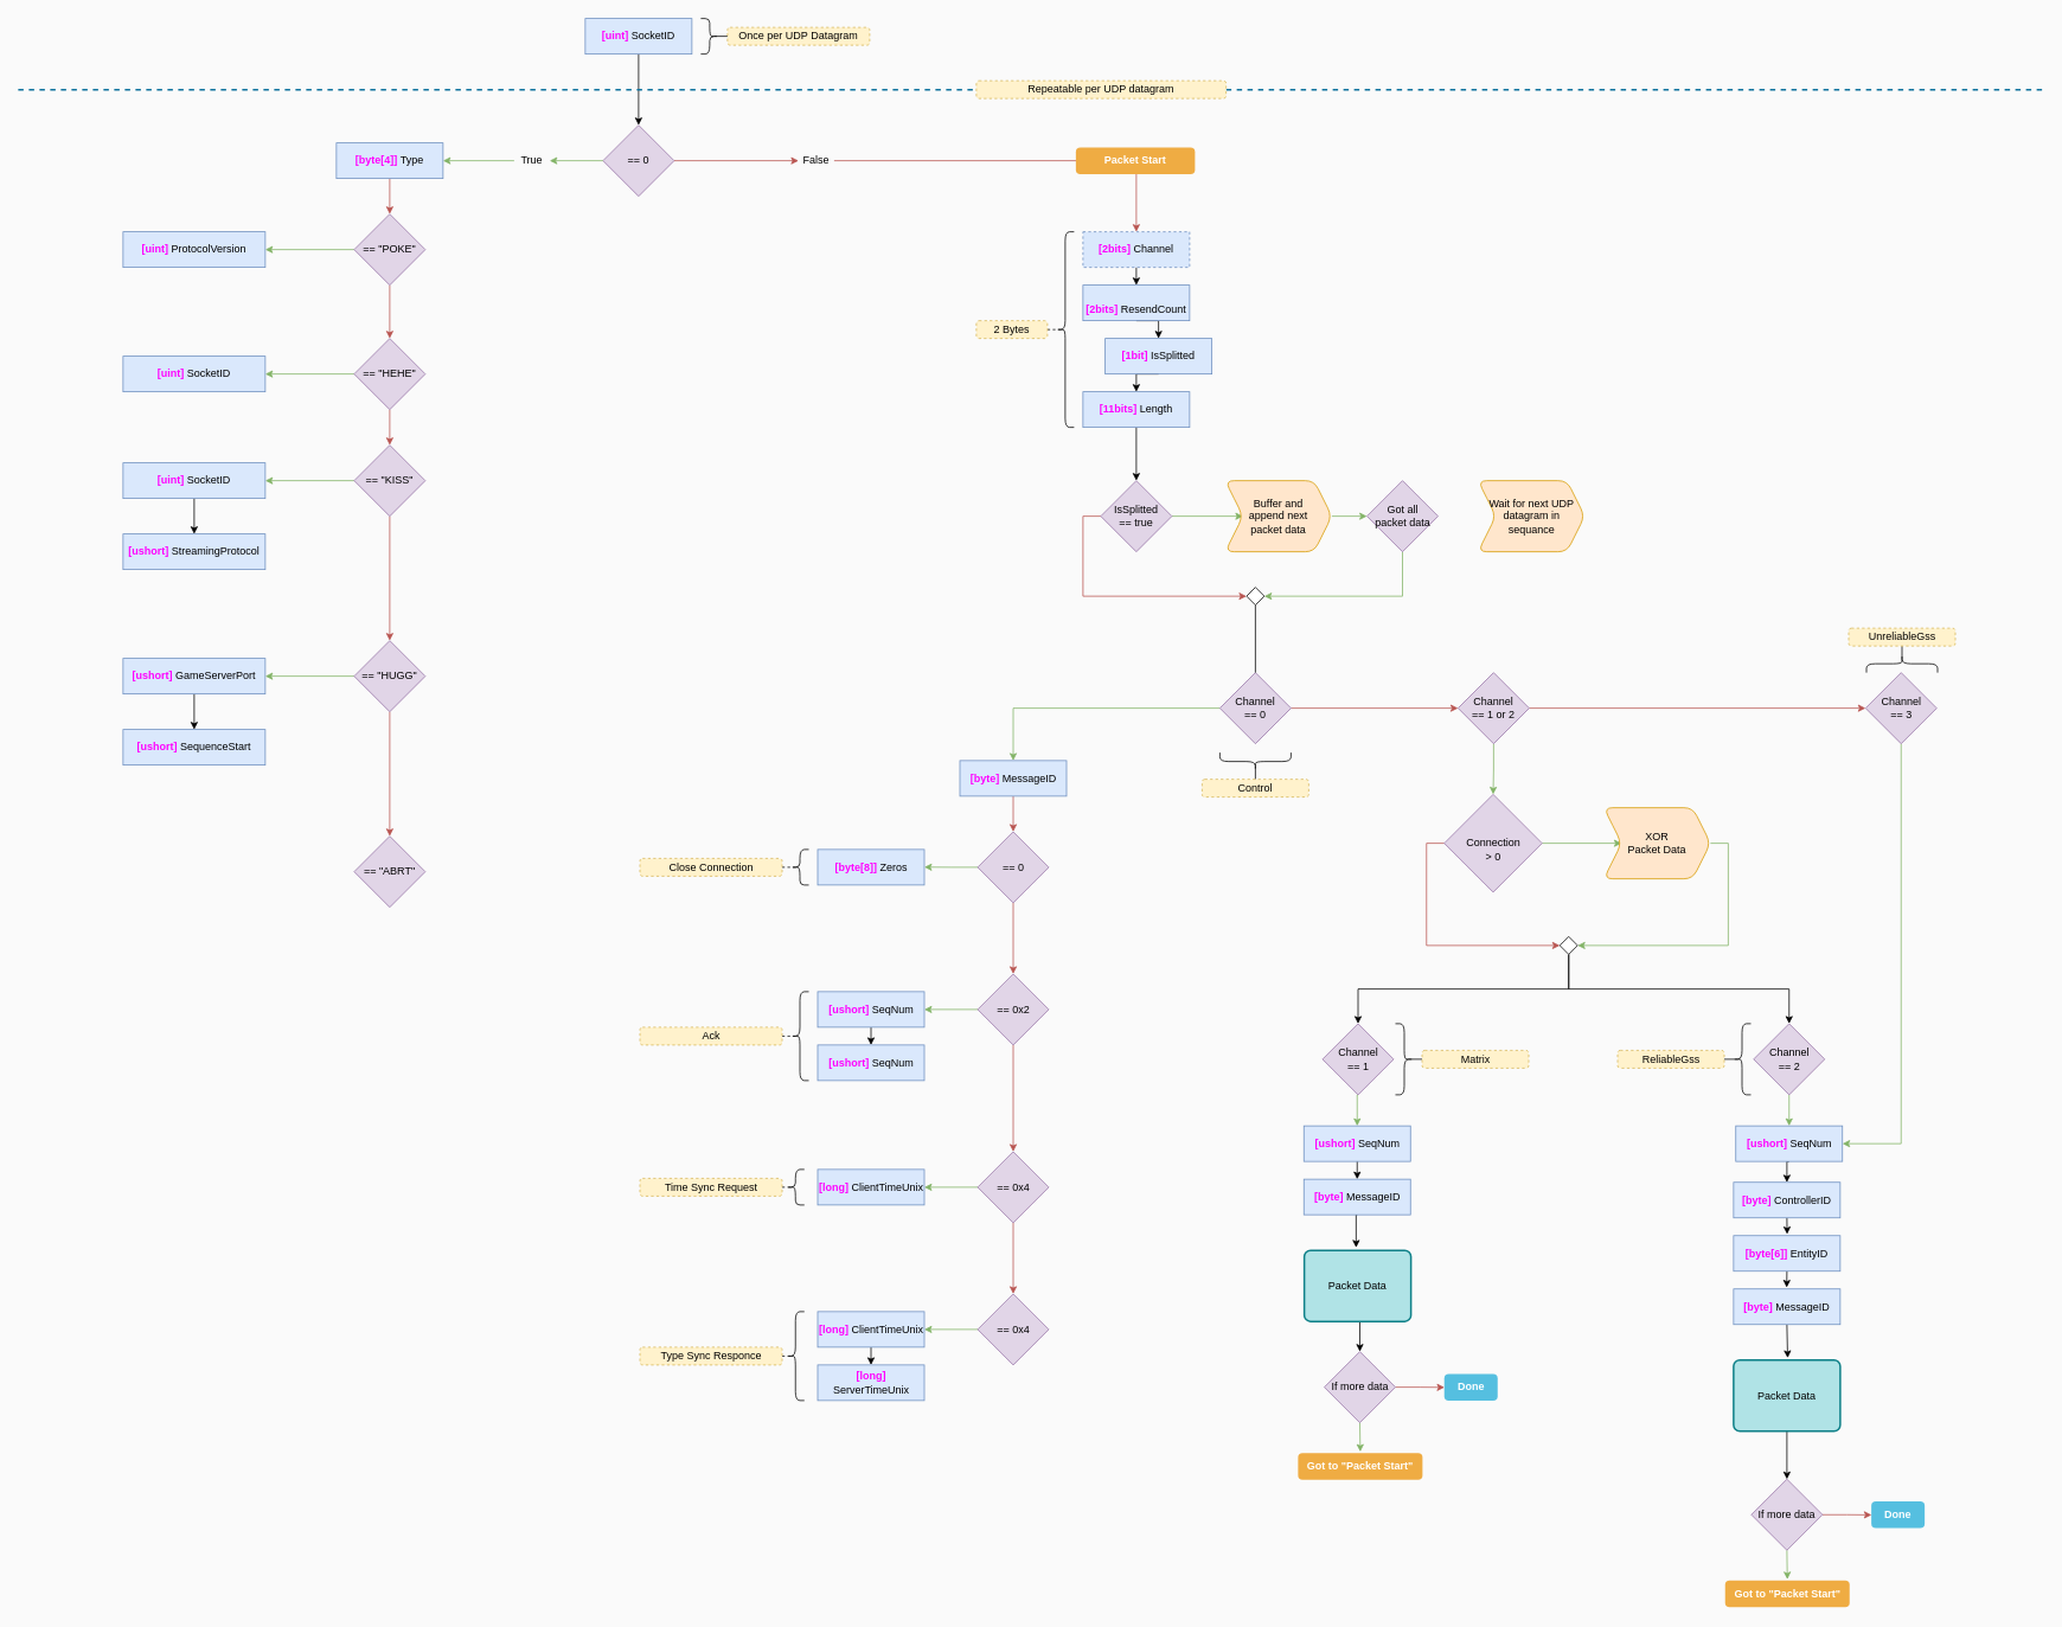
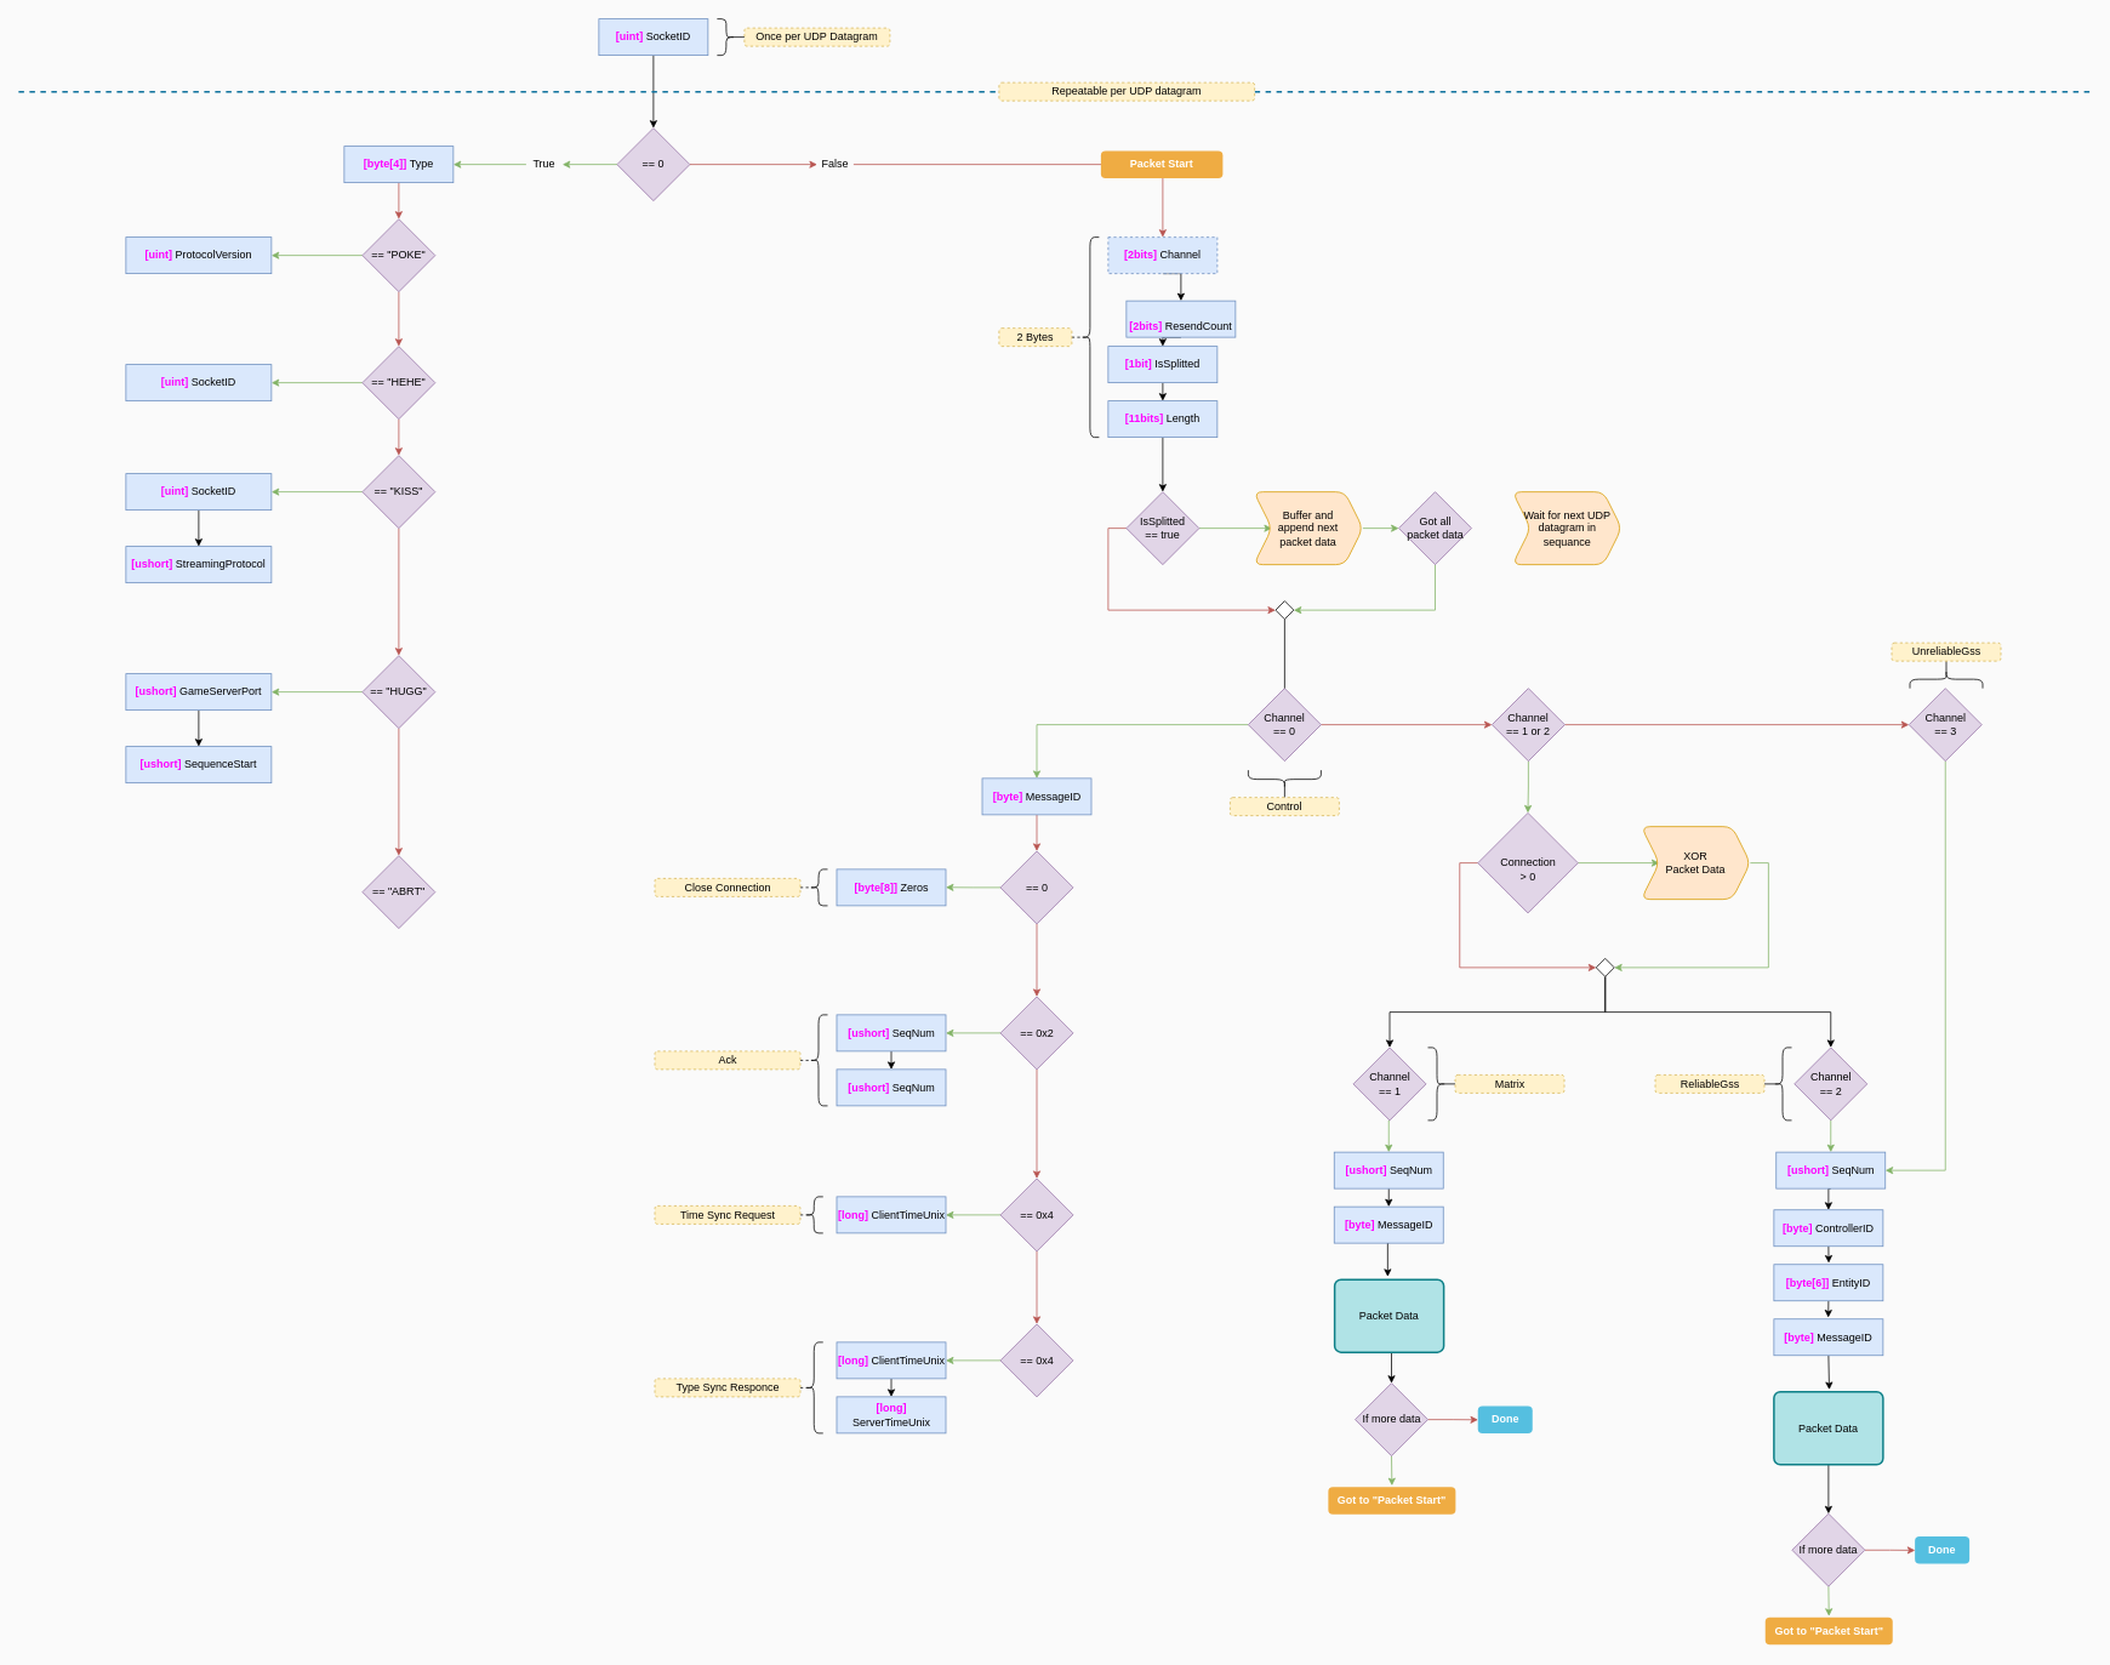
- <mxCell id="33" value="&lt;div align=&quot;center&quot;&gt;&lt;b&gt;&lt;font color=&quot;#FF00FF&quot;&gt;&lt;br&gt;&lt;/font&gt;&lt;/b&gt;&lt;/div&gt;&lt;div align=&quot;center&quot;&gt;&lt;b&gt;&lt;font color=&quot;#FF00FF&quot;&gt;[2bits]&lt;/font&gt;&lt;/b&gt; ResendCount&lt;/div&gt;" style="rounded=0;whiteSpace=wrap;html=1;fillColor=#dae8fc;strokeColor=#6c8ebf;" parent="1" vertex="1"><mxGeometry x="1218" y="320" width="120" height="40" as="geometry" /></mxCell>
+ <mxCell id="33" value="&lt;div align=&quot;center&quot;&gt;&lt;b&gt;&lt;font color=&quot;#FF00FF&quot;&gt;&lt;br&gt;&lt;/font&gt;&lt;/b&gt;&lt;/div&gt;&lt;div align=&quot;center&quot;&gt;&lt;b&gt;&lt;font color=&quot;#FF00FF&quot;&gt;[2bits]&lt;/font&gt;&lt;/b&gt; ResendCount&lt;/div&gt;" style="rounded=0;whiteSpace=wrap;html=1;fillColor=#dae8fc;strokeColor=#6c8ebf;" parent="1" vertex="1"><mxGeometry x="1238" y="330" width="120" height="40" as="geometry" /></mxCell>
- <mxCell id="35" value="&lt;font color=&quot;#FF00FF&quot;&gt;&lt;b&gt;[1bit]&lt;/b&gt;&lt;/font&gt; IsSplitted" style="rounded=0;whiteSpace=wrap;html=1;fillColor=#dae8fc;strokeColor=#6c8ebf;" parent="1" vertex="1"><mxGeometry x="1243" y="380" width="120" height="40" as="geometry" /></mxCell>
+ <mxCell id="35" value="&lt;font color=&quot;#FF00FF&quot;&gt;&lt;b&gt;[1bit]&lt;/b&gt;&lt;/font&gt; IsSplitted" style="rounded=0;whiteSpace=wrap;html=1;fillColor=#dae8fc;strokeColor=#6c8ebf;" parent="1" vertex="1"><mxGeometry x="1218" y="380" width="120" height="40" as="geometry" /></mxCell>
